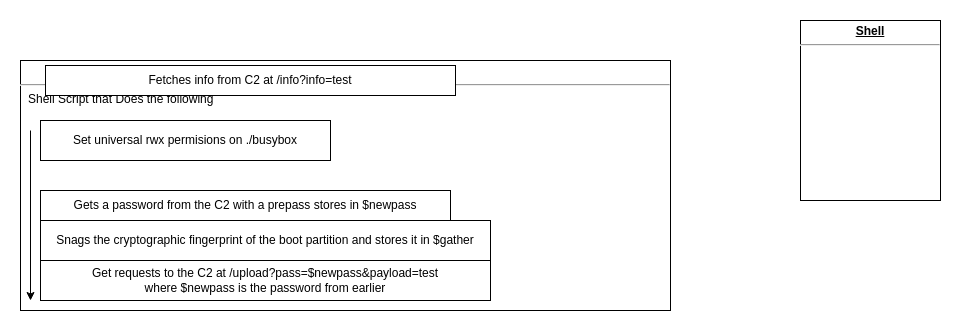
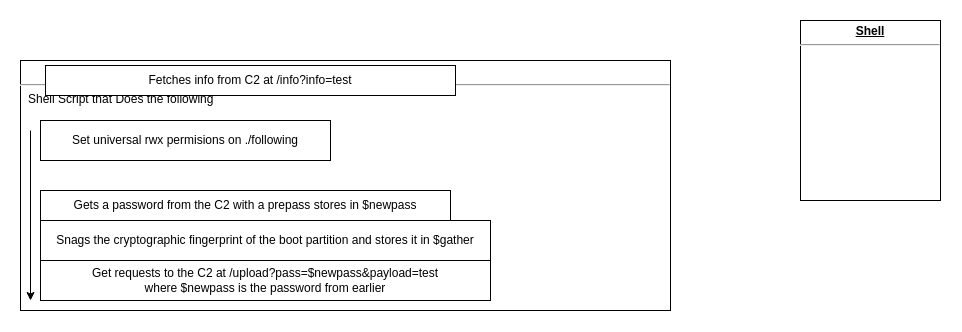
- <mxCell id="4" value="Set universal rwx permisions on ./busybox" style="rounded=0;whiteSpace=wrap;html=1;" vertex="1" parent="1"><mxGeometry x="40" y="120" width="290" height="40" as="geometry" /></mxCell>
+ <mxCell id="4" value="Set universal rwx permisions on ./following" style="rounded=0;whiteSpace=wrap;html=1;" vertex="1" parent="1"><mxGeometry x="40" y="120" width="290" height="40" as="geometry" /></mxCell>
